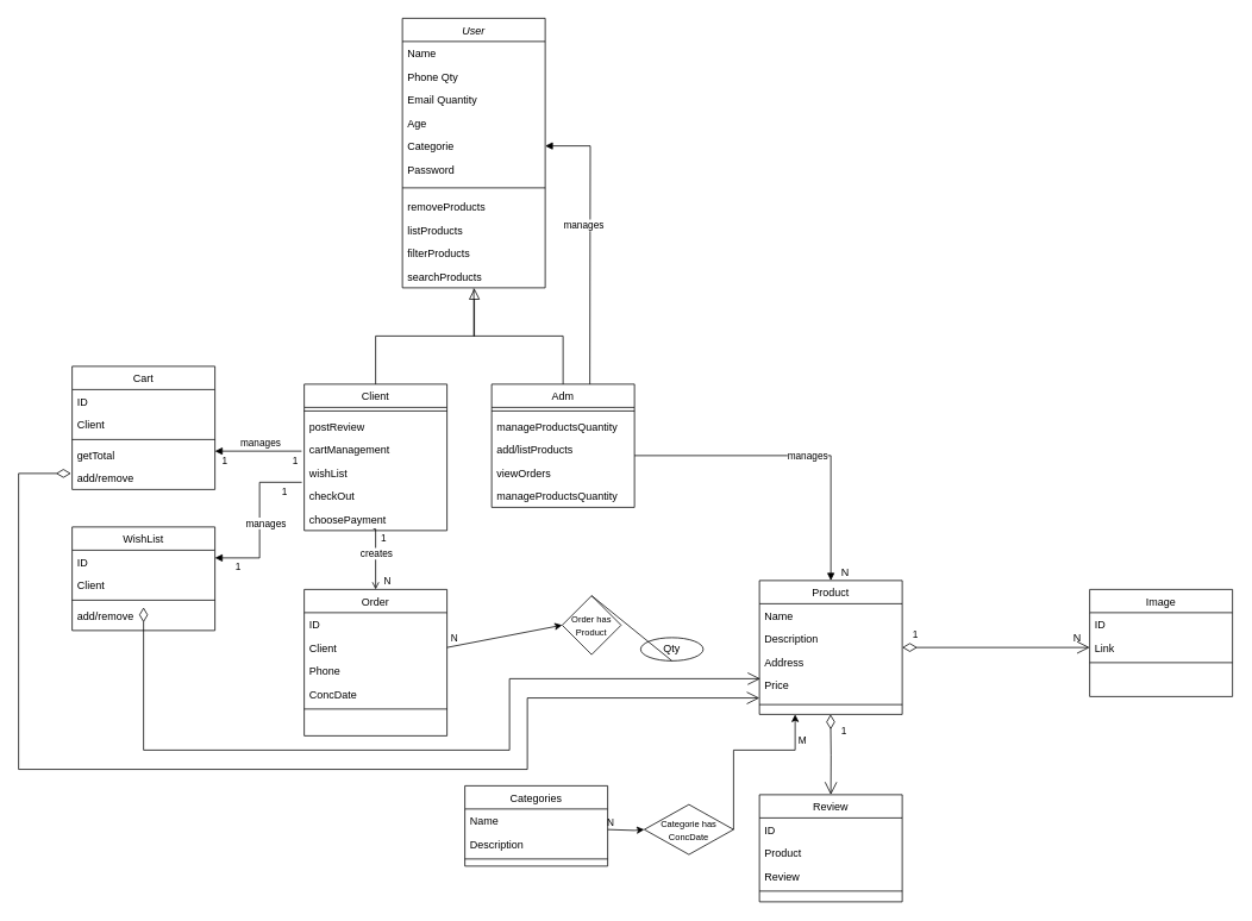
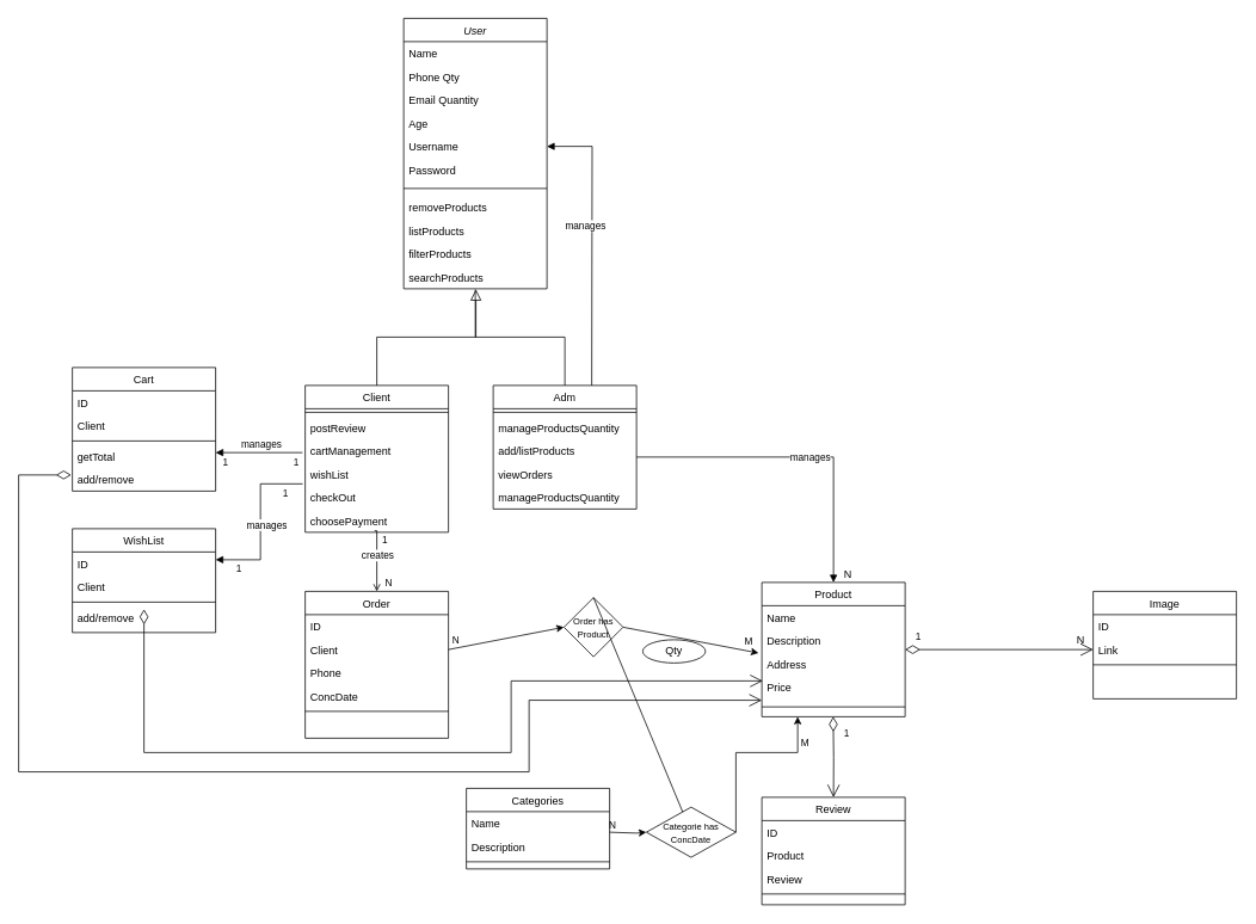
- <mxCell id="7" value="Categorie" style="text;align=left;verticalAlign=top;spacingLeft=4;spacingRight=4;overflow=hidden;rotatable=0;points=[[0,0.5],[1,0.5]];portConstraint=eastwest;rounded=0;shadow=0;html=0;" parent="2" vertex="1"><mxGeometry y="130" width="160" height="26" as="geometry" /></mxCell>
+ <mxCell id="7" value="Username" style="text;align=left;verticalAlign=top;spacingLeft=4;spacingRight=4;overflow=hidden;rotatable=0;points=[[0,0.5],[1,0.5]];portConstraint=eastwest;rounded=0;shadow=0;html=0;" parent="2" vertex="1"><mxGeometry y="130" width="160" height="26" as="geometry" /></mxCell>
- <mxCell id="77" value="" style="endArrow=none;html=1;rounded=0;exitX=0.5;exitY=0;exitDx=0;exitDy=0;entryX=0.5;entryY=1;entryDx=0;entryDy=0;" parent="1" source="48" target="76" edge="1"><mxGeometry width="50" height="50" relative="1" as="geometry"><mxPoint x="620" y="710" as="sourcePoint" /><mxPoint x="670" y="660" as="targetPoint" /></mxGeometry></mxCell>
+ <mxCell id="77" value="" style="endArrow=none;html=1;rounded=0;exitX=0.5;exitY=0;exitDx=0;exitDy=0;" parent="1" source="48" target="67" edge="1"><mxGeometry width="50" height="50" relative="1" as="geometry"><mxPoint x="620" y="710" as="sourcePoint" /><mxPoint x="670" y="660" as="targetPoint" /></mxGeometry></mxCell>
+ <mxCell id="51" value="" style="endArrow=classic;html=1;rounded=0;exitX=1;exitY=0.5;exitDx=0;exitDy=0;entryX=-0.023;entryY=0.033;entryDx=0;entryDy=0;entryPerimeter=0;" parent="1" source="48" target="32" edge="1"><mxGeometry width="50" height="50" relative="1" as="geometry"><mxPoint x="720" y="740" as="sourcePoint" /><mxPoint x="770" y="690" as="targetPoint" /></mxGeometry></mxCell>
+ <mxCell id="52" value="M" style="edgeLabel;html=1;align=center;verticalAlign=middle;resizable=0;points=[];" parent="51" vertex="1" connectable="0"><mxGeometry x="0.844" relative="1" as="geometry"><mxPoint y="-11" as="offset" /></mxGeometry></mxCell>
